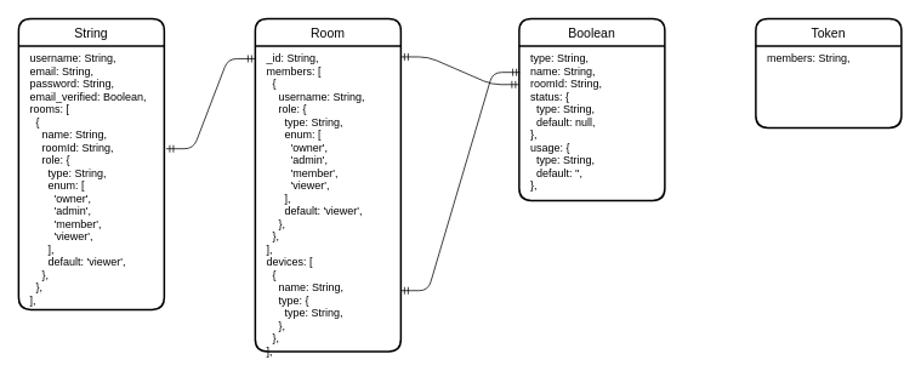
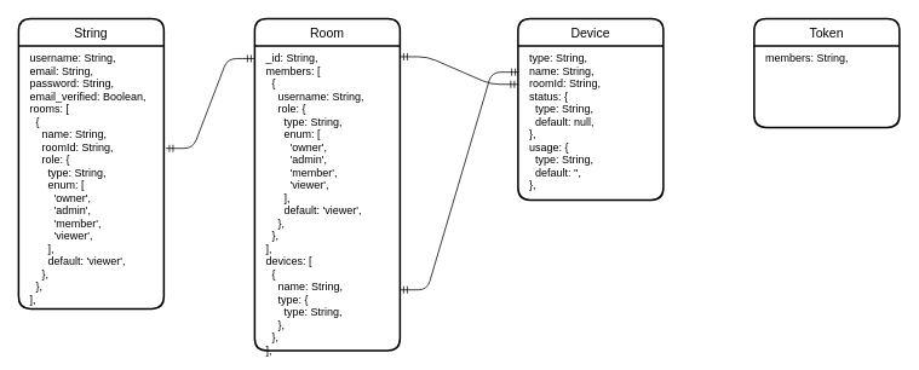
- <mxCell id="6" value="Boolean" style="swimlane;childLayout=stackLayout;horizontal=1;startSize=30;horizontalStack=0;rounded=1;fontSize=14;fontStyle=0;strokeWidth=2;resizeParent=0;resizeLast=1;shadow=0;dashed=0;align=center;" vertex="1" parent="1"><mxGeometry x="570" y="20" width="160" height="200" as="geometry" /></mxCell>
+ <mxCell id="6" value="Device" style="swimlane;childLayout=stackLayout;horizontal=1;startSize=30;horizontalStack=0;rounded=1;fontSize=14;fontStyle=0;strokeWidth=2;resizeParent=0;resizeLast=1;shadow=0;dashed=0;align=center;" vertex="1" parent="1"><mxGeometry x="570" y="20" width="160" height="200" as="geometry" /></mxCell>
